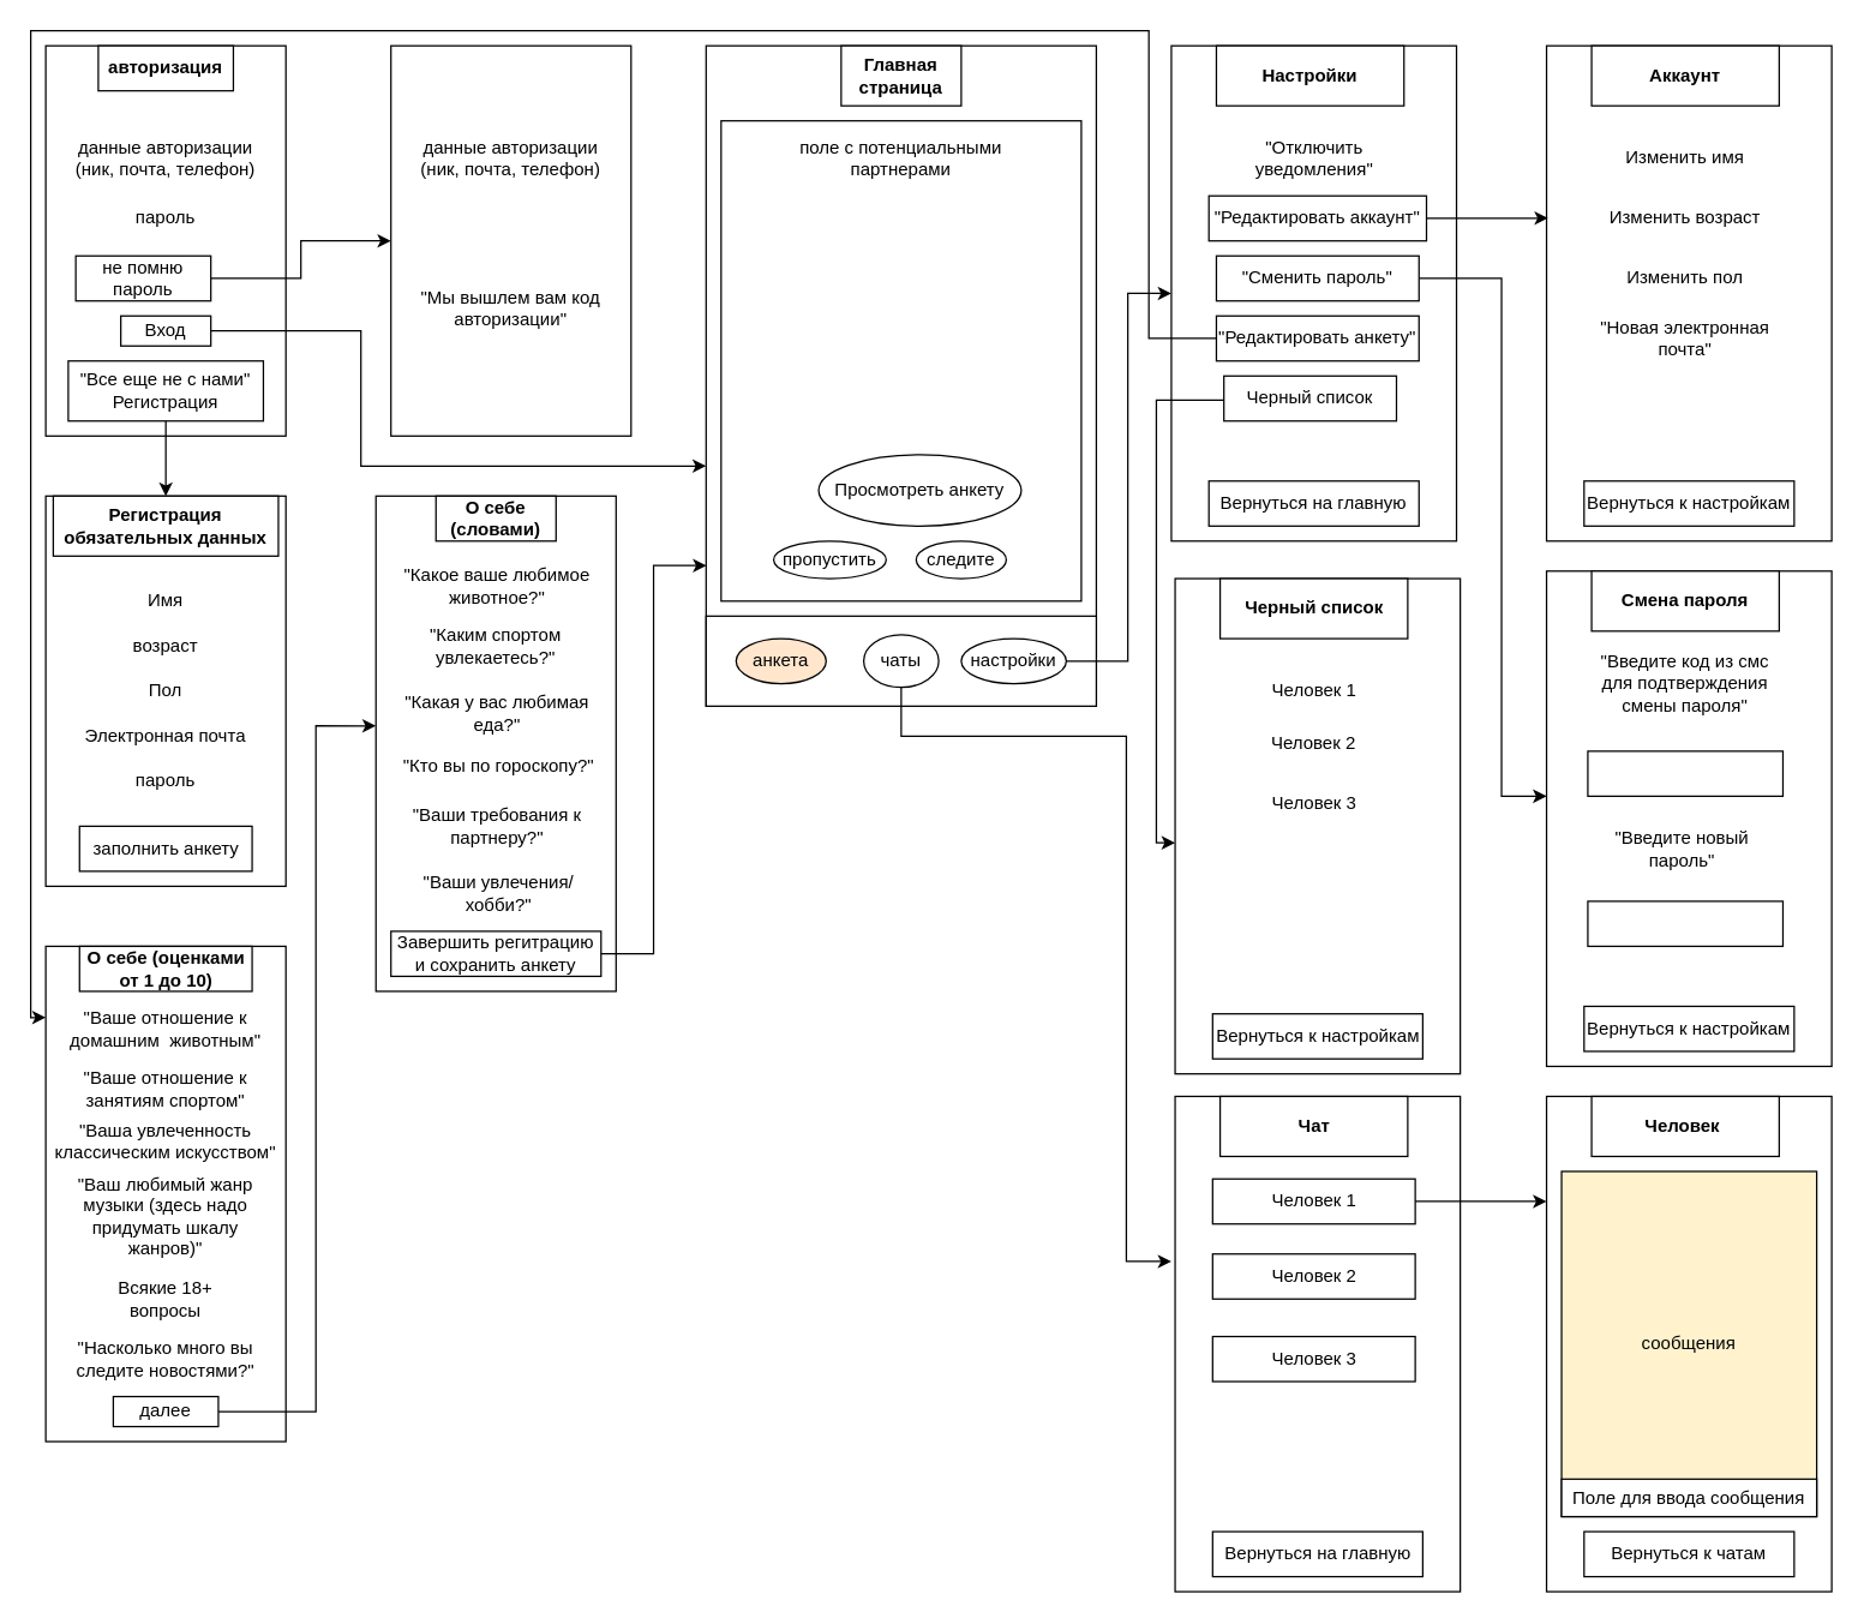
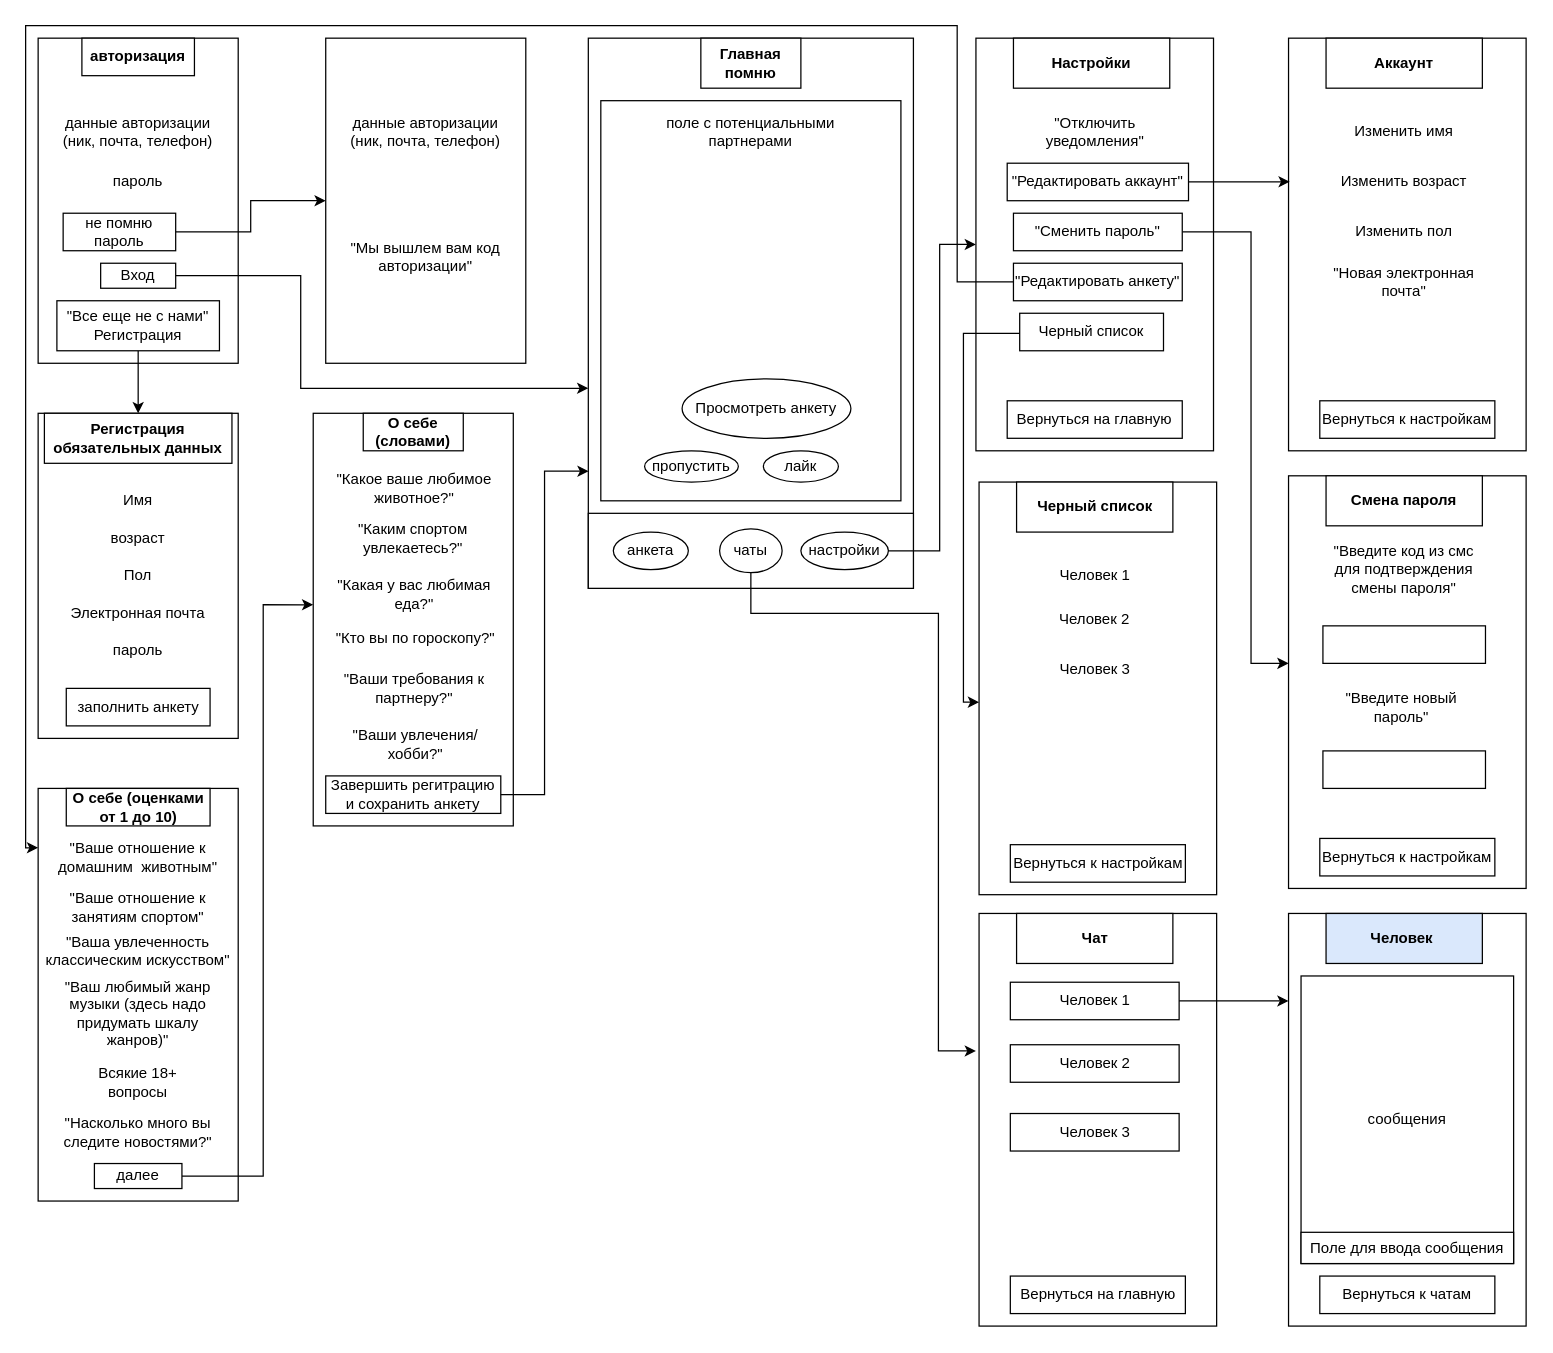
- <mxCell id="26" value="&lt;b&gt;Главная страница&lt;/b&gt;" style="rounded=0;whiteSpace=wrap;html=1;" parent="1" vertex="1"><mxGeometry x="560" y="30" width="80" height="40" as="geometry" /></mxCell>
+ <mxCell id="26" value="&lt;b&gt;Главная помню&lt;/b&gt;" style="rounded=0;whiteSpace=wrap;html=1;" parent="1" vertex="1"><mxGeometry x="560" y="30" width="80" height="40" as="geometry" /></mxCell>
- <mxCell id="68" value="следите" style="ellipse;whiteSpace=wrap;html=1;" parent="1" vertex="1"><mxGeometry x="610" y="360" width="60" height="25" as="geometry" /></mxCell>
+ <mxCell id="68" value="лайк" style="ellipse;whiteSpace=wrap;html=1;" parent="1" vertex="1"><mxGeometry x="610" y="360" width="60" height="25" as="geometry" /></mxCell>
- <mxCell id="50" value="анкета" style="ellipse;whiteSpace=wrap;html=1;fillColor=#ffe6cc;" parent="1" vertex="1"><mxGeometry x="490" y="425" width="60" height="30" as="geometry" /></mxCell>
+ <mxCell id="50" value="анкета" style="ellipse;whiteSpace=wrap;html=1;" parent="1" vertex="1"><mxGeometry x="490" y="425" width="60" height="30" as="geometry" /></mxCell>
- <mxCell id="91" value="&lt;b&gt;Человек&amp;nbsp;&lt;/b&gt;" style="rounded=0;whiteSpace=wrap;html=1;" parent="1" vertex="1"><mxGeometry x="1060" y="730" width="125" height="40" as="geometry" /></mxCell>
+ <mxCell id="91" value="&lt;b&gt;Человек&amp;nbsp;&lt;/b&gt;" style="rounded=0;whiteSpace=wrap;html=1;fillColor=#dae8fc;" parent="1" vertex="1"><mxGeometry x="1060" y="730" width="125" height="40" as="geometry" /></mxCell>
- <mxCell id="93" value="сообщения" style="rounded=0;whiteSpace=wrap;html=1;strokeColor=#000000;fillColor=#fff2cc;" parent="1" vertex="1"><mxGeometry x="1040" y="780" width="170" height="230" as="geometry" /></mxCell>
+ <mxCell id="93" value="сообщения" style="rounded=0;whiteSpace=wrap;html=1;strokeColor=#000000;" parent="1" vertex="1"><mxGeometry x="1040" y="780" width="170" height="230" as="geometry" /></mxCell>
